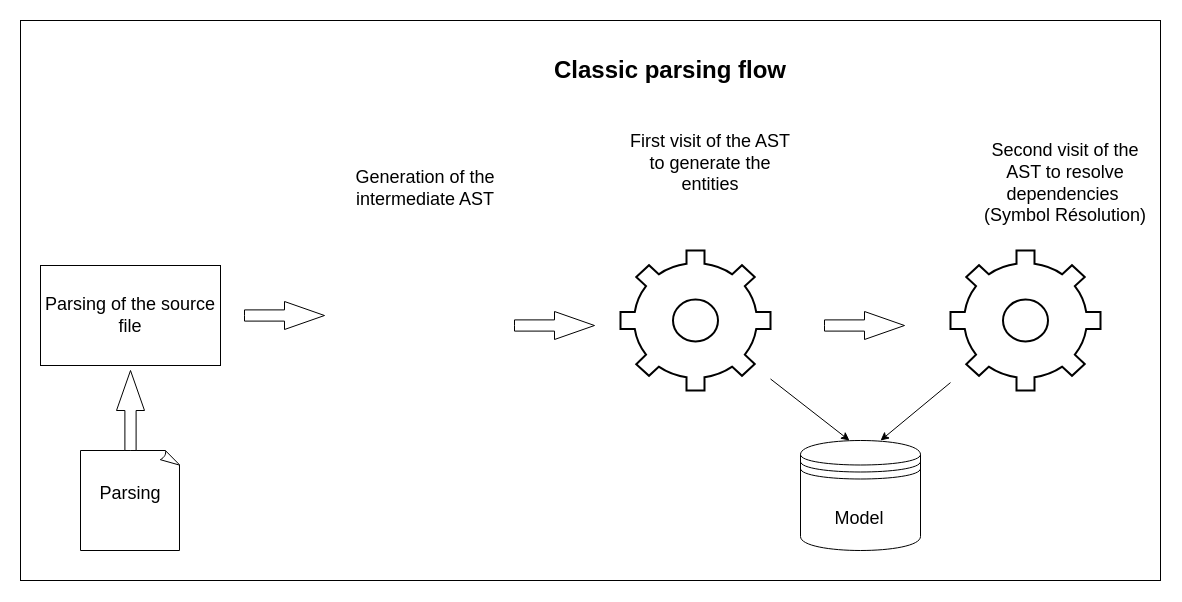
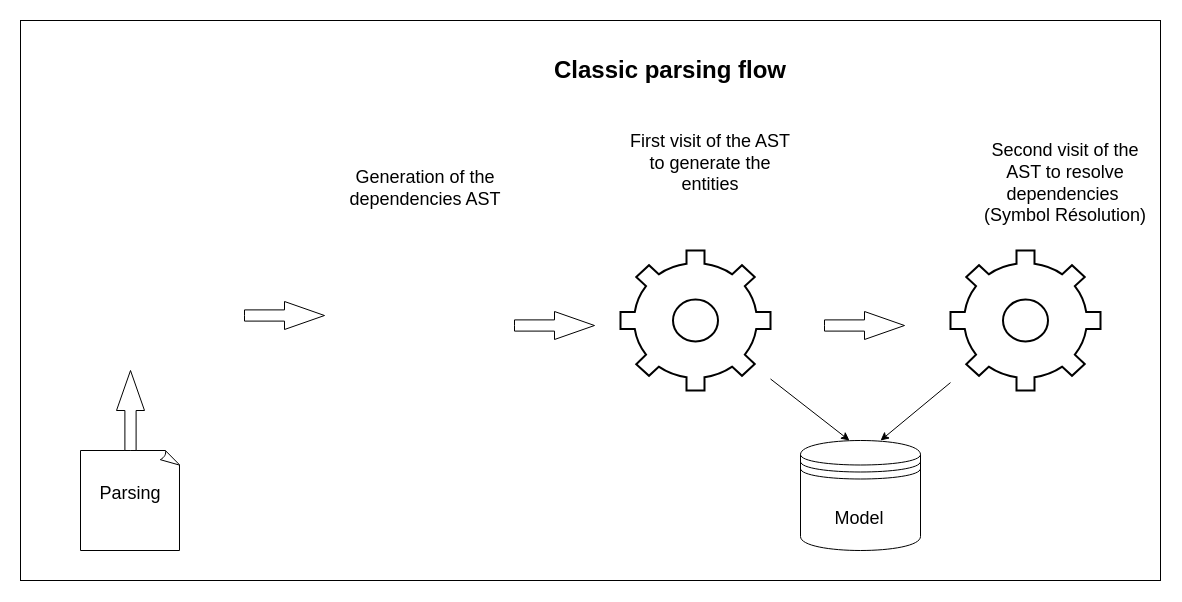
- <mxCell id="7" value="&lt;font style=&quot;font-size: 18px;&quot;&gt;Generation of the intermediate AST&lt;/font&gt;" style="text;html=1;align=center;verticalAlign=middle;whiteSpace=wrap;rounded=0;" vertex="1" parent="1"><mxGeometry x="340" y="140" width="170" height="95" as="geometry" /></mxCell>
+ <mxCell id="7" value="&lt;font style=&quot;font-size: 18px;&quot;&gt;Generation of the dependencies AST&lt;/font&gt;" style="text;html=1;align=center;verticalAlign=middle;whiteSpace=wrap;rounded=0;" vertex="1" parent="1"><mxGeometry x="340" y="140" width="170" height="95" as="geometry" /></mxCell>
- <mxCell id="3" value="&lt;font style=&quot;font-size: 18px;&quot;&gt;Parsing of the source file&lt;br&gt;&lt;/font&gt;" style="rounded=0;whiteSpace=wrap;html=1;" vertex="1" parent="1"><mxGeometry x="40" y="265" width="180" height="100" as="geometry" /></mxCell>
